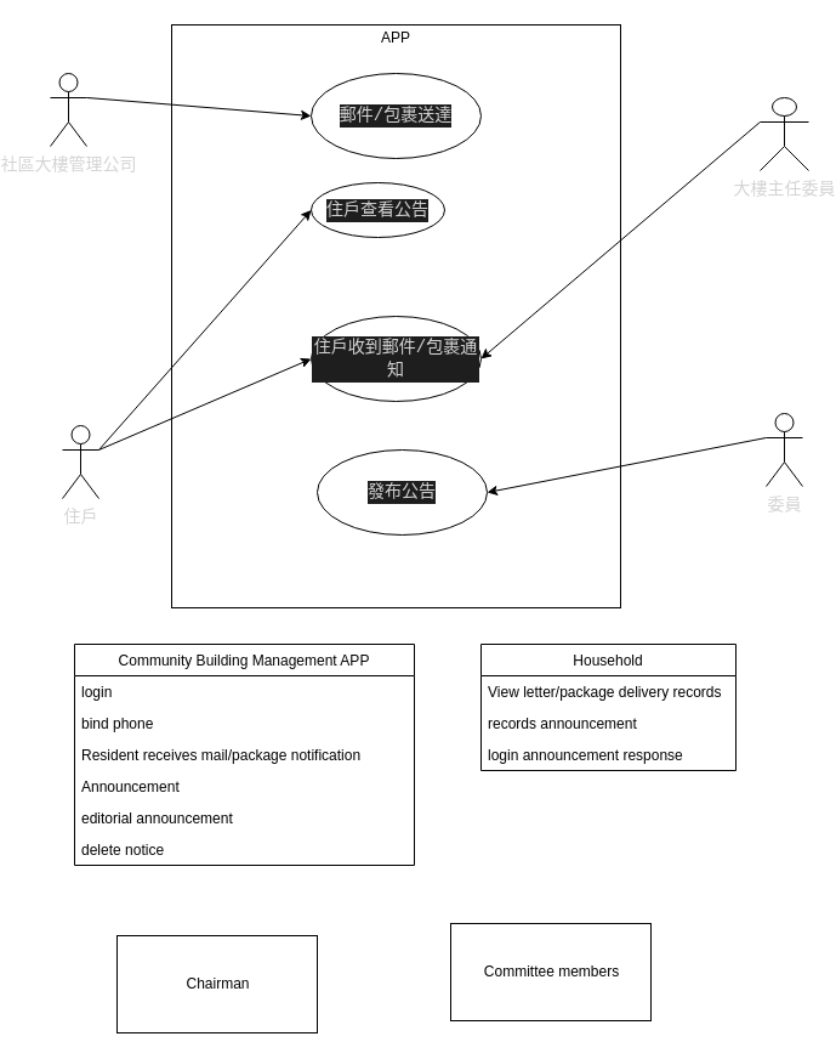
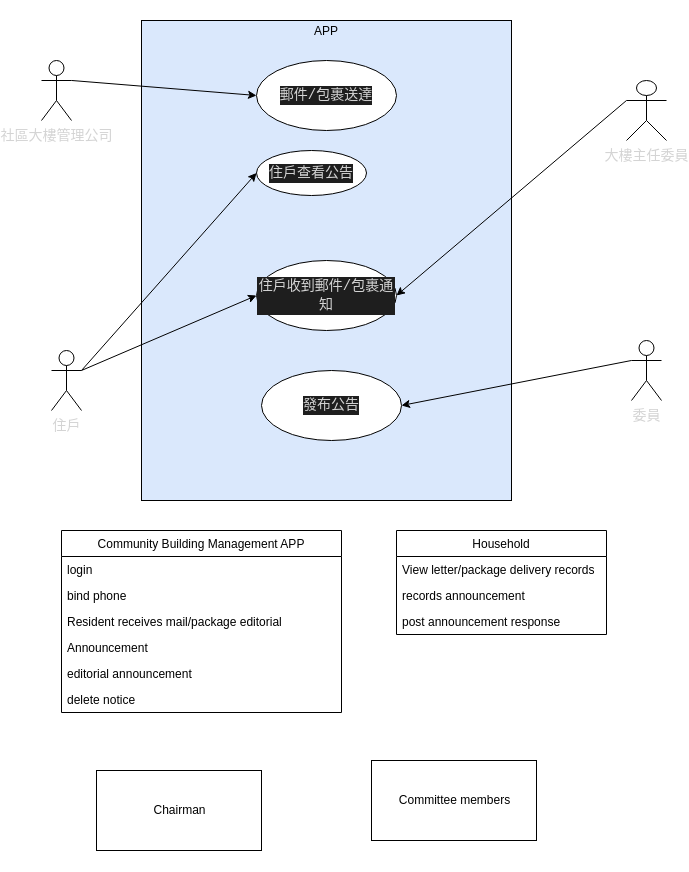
- <mxCell id="15" value="&lt;p style=&quot;margin:0px;margin-top:4px;text-align:center;&quot;&gt;APP&lt;br&gt;&lt;br&gt;&lt;/p&gt;&lt;p style=&quot;margin:0px;margin-top:4px;text-align:center;&quot;&gt;&lt;b&gt;&lt;br&gt;&lt;/b&gt;&lt;/p&gt;" style="verticalAlign=top;align=left;overflow=fill;fontSize=12;fontFamily=Helvetica;html=1;" vertex="1" parent="1"><mxGeometry x="120" y="20" width="370" height="480" as="geometry" /></mxCell>
+ <mxCell id="15" value="&lt;p style=&quot;margin:0px;margin-top:4px;text-align:center;&quot;&gt;APP&lt;br&gt;&lt;br&gt;&lt;/p&gt;&lt;p style=&quot;margin:0px;margin-top:4px;text-align:center;&quot;&gt;&lt;b&gt;&lt;br&gt;&lt;/b&gt;&lt;/p&gt;" style="verticalAlign=top;align=left;overflow=fill;fontSize=12;fontFamily=Helvetica;html=1;fillColor=#dae8fc;" vertex="1" parent="1"><mxGeometry x="120" y="20" width="370" height="480" as="geometry" /></mxCell>
- <mxCell id="7" value="Resident receives mail/package notification" style="text;strokeColor=none;fillColor=none;align=left;verticalAlign=top;spacingLeft=4;spacingRight=4;overflow=hidden;rotatable=0;points=[[0,0.5],[1,0.5]];portConstraint=eastwest;" vertex="1" parent="4"><mxGeometry y="78" width="280" height="26" as="geometry" /></mxCell>
+ <mxCell id="7" value="Resident receives mail/package editorial" style="text;strokeColor=none;fillColor=none;align=left;verticalAlign=top;spacingLeft=4;spacingRight=4;overflow=hidden;rotatable=0;points=[[0,0.5],[1,0.5]];portConstraint=eastwest;" vertex="1" parent="4"><mxGeometry y="78" width="280" height="26" as="geometry" /></mxCell>
- <mxCell id="14" value="login announcement response" style="text;strokeColor=none;fillColor=none;align=left;verticalAlign=top;spacingLeft=4;spacingRight=4;overflow=hidden;rotatable=0;points=[[0,0.5],[1,0.5]];portConstraint=eastwest;" vertex="1" parent="11"><mxGeometry y="78" width="210" height="26" as="geometry" /></mxCell>
+ <mxCell id="14" value="post announcement response" style="text;strokeColor=none;fillColor=none;align=left;verticalAlign=top;spacingLeft=4;spacingRight=4;overflow=hidden;rotatable=0;points=[[0,0.5],[1,0.5]];portConstraint=eastwest;" vertex="1" parent="11"><mxGeometry y="78" width="210" height="26" as="geometry" /></mxCell>
